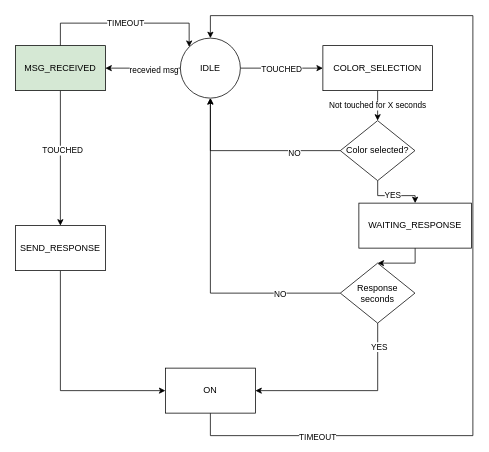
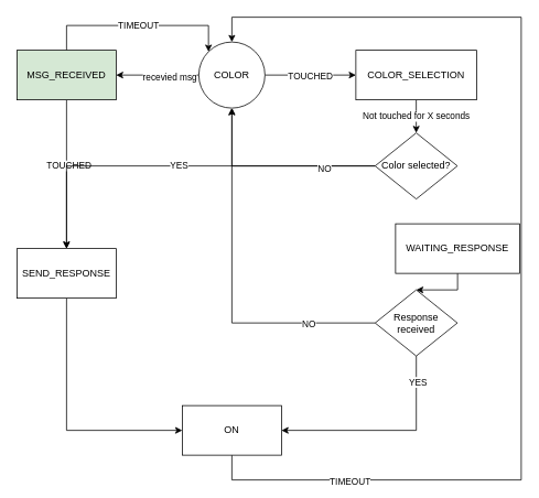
- <mxCell id="18" value="IDLE" style="ellipse;whiteSpace=wrap;html=1;aspect=fixed;" vertex="1" parent="1"><mxGeometry x="240" y="50" width="80" height="80" as="geometry" /></mxCell>
+ <mxCell id="18" value="COLOR" style="ellipse;whiteSpace=wrap;html=1;aspect=fixed;" vertex="1" parent="1"><mxGeometry x="240" y="50" width="80" height="80" as="geometry" /></mxCell>
- <mxCell id="25" value="YES" style="edgeStyle=orthogonalEdgeStyle;rounded=0;orthogonalLoop=1;jettySize=auto;html=1;entryX=0.5;entryY=0;entryDx=0;entryDy=0;" edge="1" parent="1" source="28" target="7"><mxGeometry relative="1" as="geometry" /></mxCell>
+ <mxCell id="25" value="YES" style="edgeStyle=orthogonalEdgeStyle;rounded=0;orthogonalLoop=1;jettySize=auto;html=1;" edge="1" parent="1" source="28" target="24"><mxGeometry relative="1" as="geometry" /></mxCell>
- <mxCell id="12" value="Response seconds" style="rhombus;whiteSpace=wrap;html=1;" vertex="1" parent="1"><mxGeometry x="453.25" y="350" width="99.5" height="80" as="geometry" /></mxCell>
+ <mxCell id="12" value="Response received" style="rhombus;whiteSpace=wrap;html=1;" vertex="1" parent="1"><mxGeometry x="453.25" y="350" width="99.5" height="80" as="geometry" /></mxCell>
